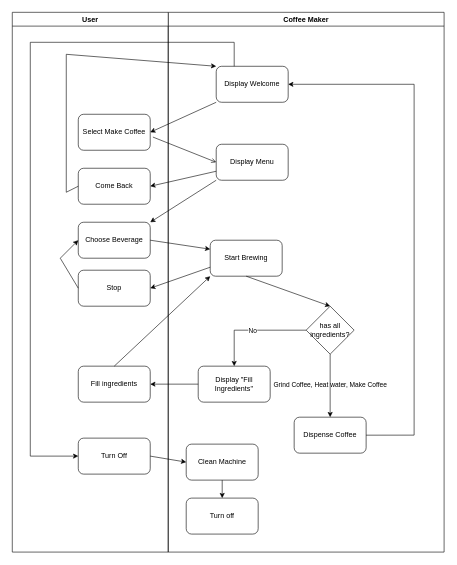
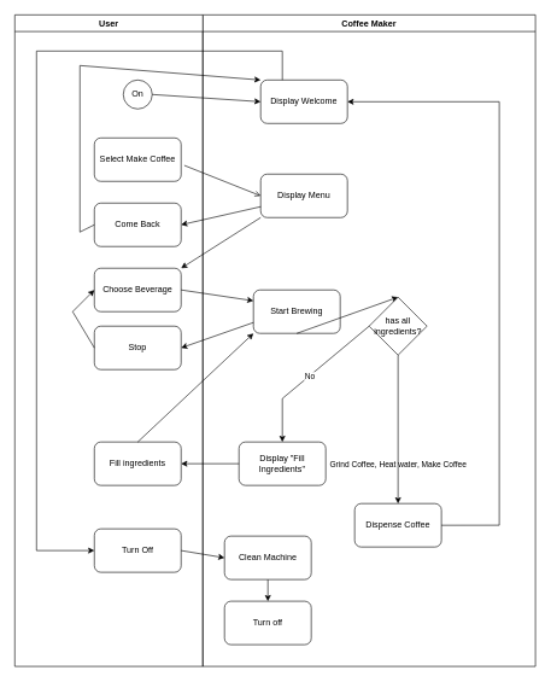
+ <mxCell id="2" value="On" style="ellipse;whiteSpace=wrap;html=1;aspect=fixed;" vertex="1" parent="1"><mxGeometry x="170" y="110" width="40" height="40" as="geometry" /></mxCell>
+ <mxCell id="8" value="" style="endArrow=classic;html=1;rounded=0;exitX=1;exitY=0.5;exitDx=0;exitDy=0;entryX=0;entryY=0.5;entryDx=0;entryDy=0;" edge="1" parent="1" source="2" target="3"><mxGeometry width="50" height="50" relative="1" as="geometry"><mxPoint x="480" y="290" as="sourcePoint" /><mxPoint x="530" y="240" as="targetPoint" /></mxGeometry></mxCell>
- <mxCell id="9" value="" style="endArrow=classic;html=1;rounded=0;exitX=0;exitY=1;exitDx=0;exitDy=0;entryX=1;entryY=0.5;entryDx=0;entryDy=0;" edge="1" parent="1" source="3" target="4"><mxGeometry width="50" height="50" relative="1" as="geometry"><mxPoint x="480" y="290" as="sourcePoint" /><mxPoint x="530" y="240" as="targetPoint" /></mxGeometry></mxCell>
- <mxCell id="20" value="has all ingredients?" style="rhombus;whiteSpace=wrap;html=1;" vertex="1" parent="1"><mxGeometry x="510" y="510" width="80" height="80" as="geometry" /></mxCell>
+ <mxCell id="20" value="has all ingredients?" style="rhombus;whiteSpace=wrap;html=1;" vertex="1" parent="1"><mxGeometry x="510" y="410" width="80" height="80" as="geometry" /></mxCell>
